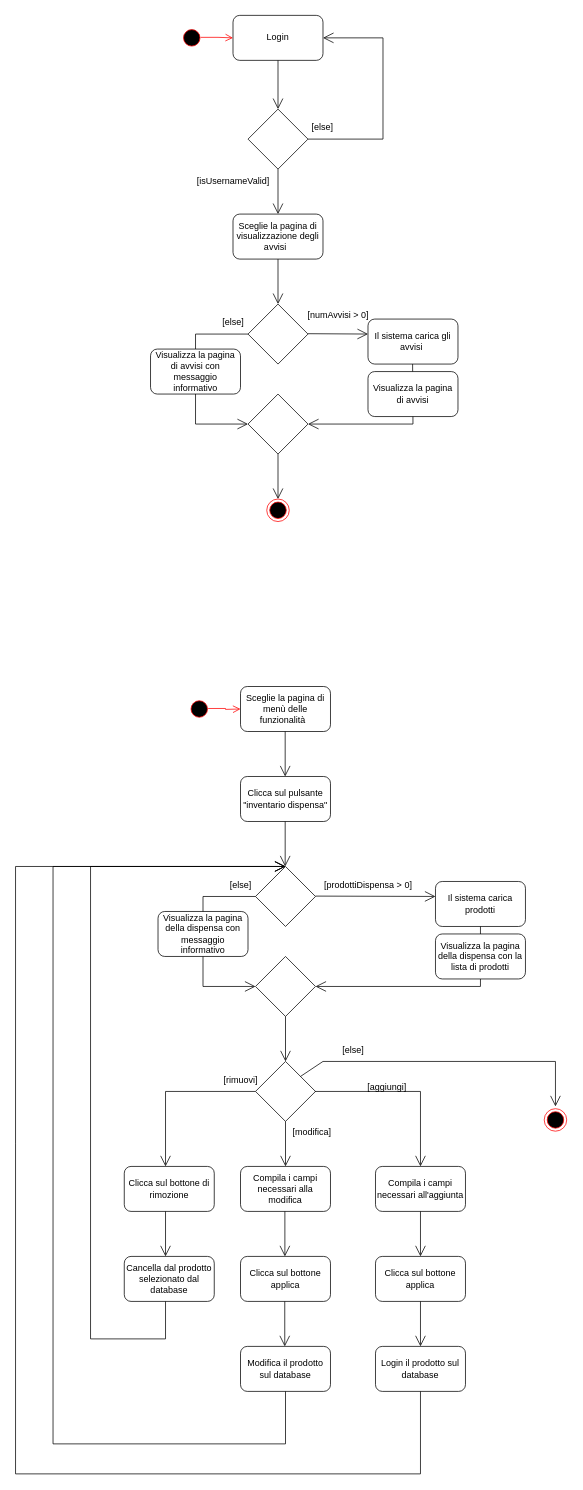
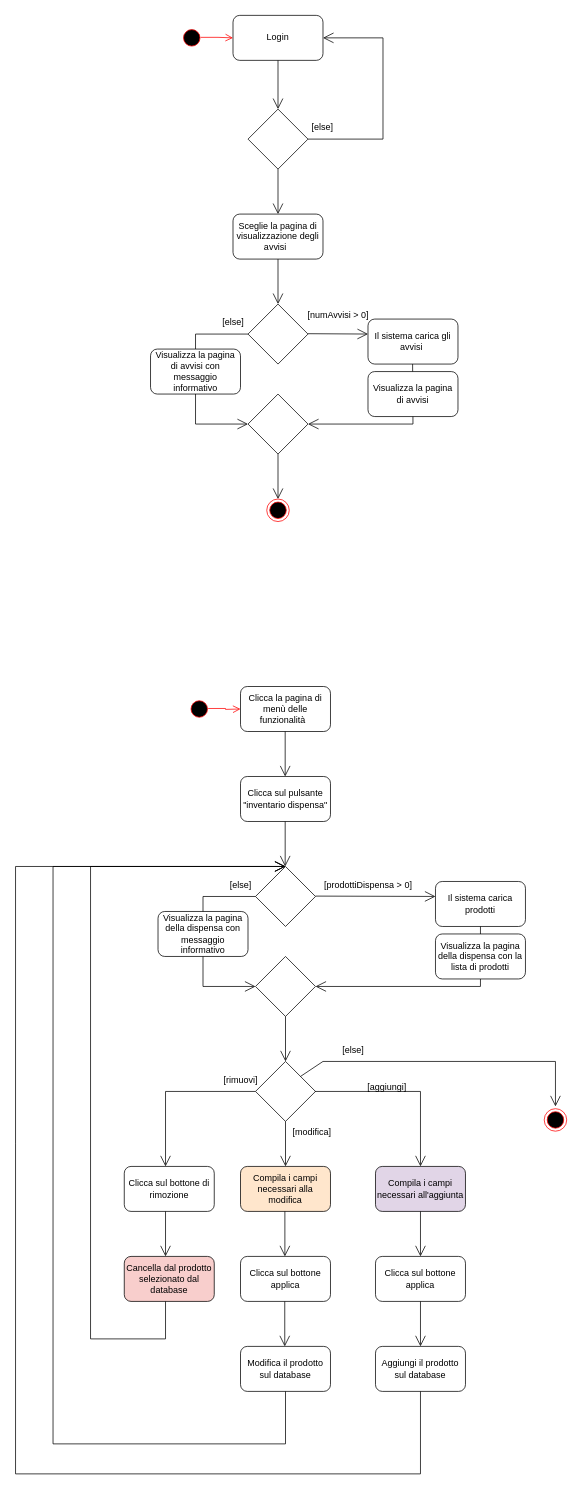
- <mxCell id="9" value="[isUsernameValid]" style="text;html=1;align=center;verticalAlign=middle;resizable=0;points=[];autosize=1;strokeColor=none;fillColor=none;" vertex="1" parent="1"><mxGeometry x="250" y="227" width="120" height="30" as="geometry" /></mxCell>
- <mxCell id="27" value="Sceglie la pagina di menù delle funzionalità&amp;nbsp;&amp;nbsp;" style="rounded=1;whiteSpace=wrap;html=1;" vertex="1" parent="1"><mxGeometry x="320" y="915" width="120" height="60" as="geometry" /></mxCell>
+ <mxCell id="27" value="Clicca la pagina di menù delle funzionalità&amp;nbsp;&amp;nbsp;" style="rounded=1;whiteSpace=wrap;html=1;" vertex="1" parent="1"><mxGeometry x="320" y="915" width="120" height="60" as="geometry" /></mxCell>
- <mxCell id="54" value="Compila i campi necessari alla modifica" style="rounded=1;whiteSpace=wrap;html=1;" vertex="1" parent="1"><mxGeometry x="320" y="1555" width="120" height="60" as="geometry" /></mxCell>
+ <mxCell id="54" value="Compila i campi necessari alla modifica" style="rounded=1;whiteSpace=wrap;html=1;fillColor=#ffe6cc;" vertex="1" parent="1"><mxGeometry x="320" y="1555" width="120" height="60" as="geometry" /></mxCell>
- <mxCell id="56" value="Compila i campi necessari all'aggiunta" style="rounded=1;whiteSpace=wrap;html=1;" vertex="1" parent="1"><mxGeometry x="500" y="1555" width="120" height="60" as="geometry" /></mxCell>
+ <mxCell id="56" value="Compila i campi necessari all'aggiunta" style="rounded=1;whiteSpace=wrap;html=1;fillColor=#e1d5e7;" vertex="1" parent="1"><mxGeometry x="500" y="1555" width="120" height="60" as="geometry" /></mxCell>
- <mxCell id="52" value="Cancella dal prodotto selezionato dal database" style="rounded=1;whiteSpace=wrap;html=1;" vertex="1" parent="1"><mxGeometry x="165" y="1675" width="120" height="60" as="geometry" /></mxCell>
+ <mxCell id="52" value="Cancella dal prodotto selezionato dal database" style="rounded=1;whiteSpace=wrap;html=1;fillColor=#f8cecc;" vertex="1" parent="1"><mxGeometry x="165" y="1675" width="120" height="60" as="geometry" /></mxCell>
- <mxCell id="60" value="Login il prodotto sul database" style="rounded=1;whiteSpace=wrap;html=1;" vertex="1" parent="1"><mxGeometry x="500" y="1795" width="120" height="60" as="geometry" /></mxCell>
+ <mxCell id="60" value="Aggiungi il prodotto sul database" style="rounded=1;whiteSpace=wrap;html=1;" vertex="1" parent="1"><mxGeometry x="500" y="1795" width="120" height="60" as="geometry" /></mxCell>
